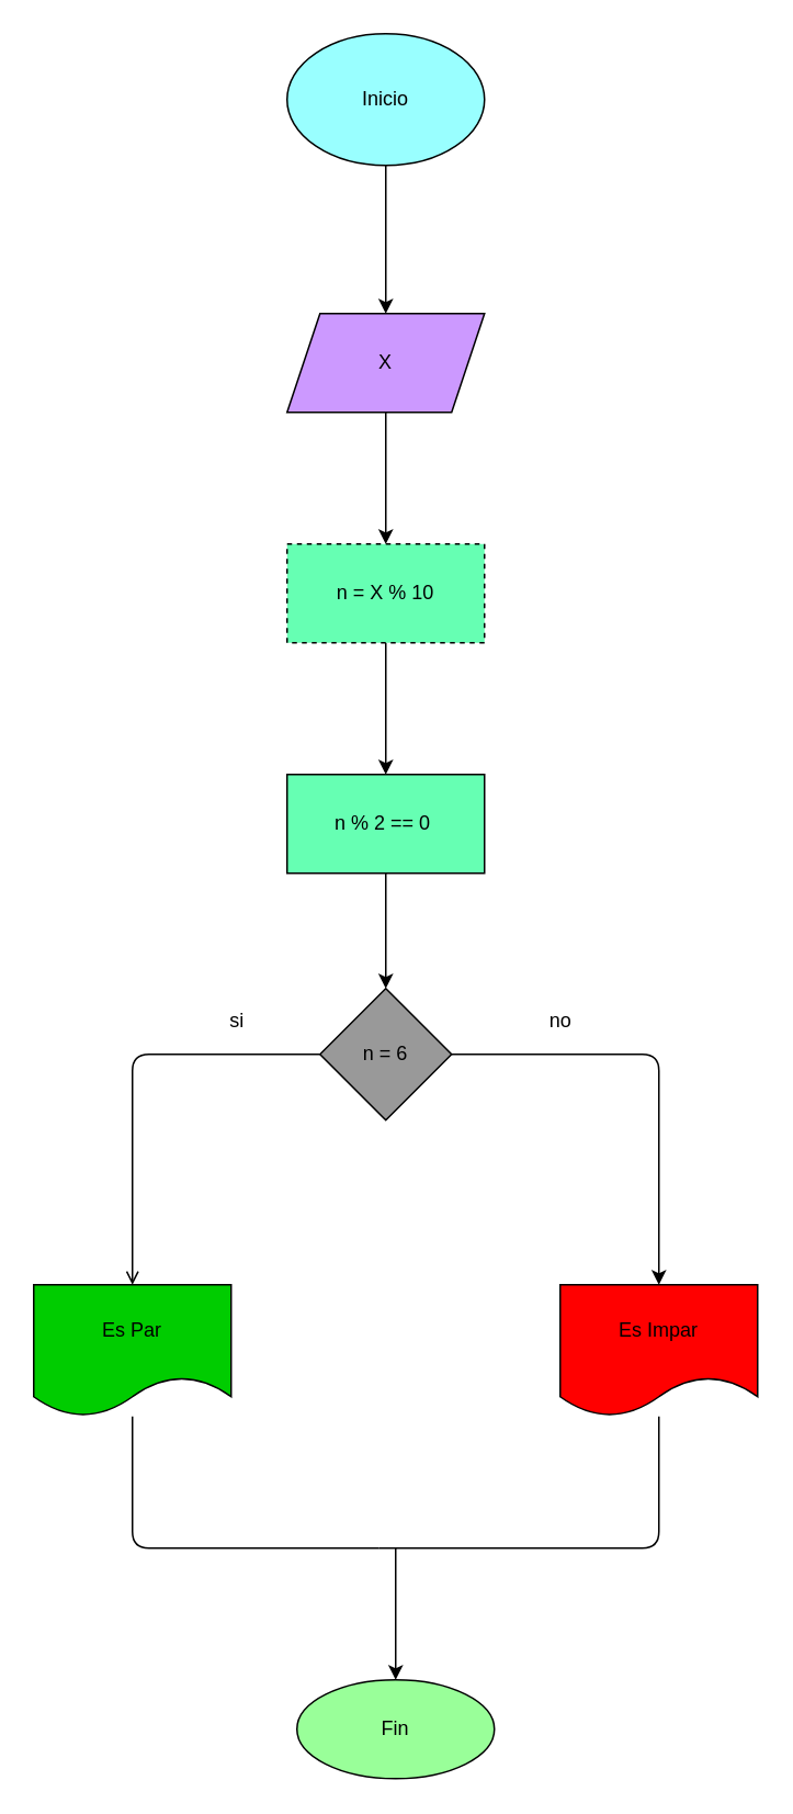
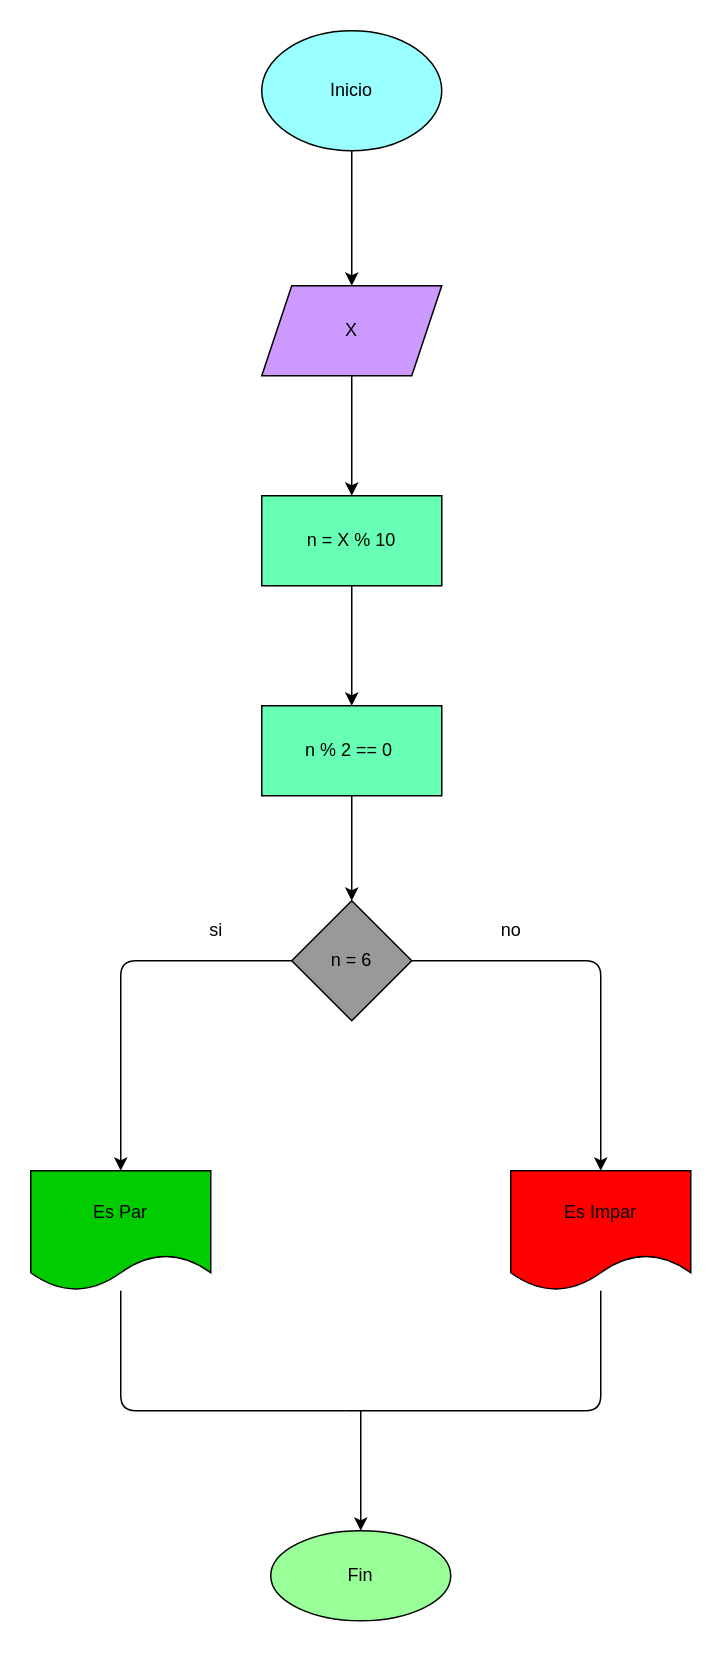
- <mxCell id="7" value="n = X % 10" style="whiteSpace=wrap;html=1;fillColor=#66FFB3;dashed=1;" vertex="1" parent="1"><mxGeometry x="174" y="330" width="120" height="60" as="geometry" /></mxCell>
+ <mxCell id="7" value="n = X % 10" style="whiteSpace=wrap;html=1;fillColor=#66FFB3;" vertex="1" parent="1"><mxGeometry x="174" y="330" width="120" height="60" as="geometry" /></mxCell>
- <mxCell id="10" value="" style="edgeStyle=none;html=1;endArrow=open;" edge="1" parent="1" source="12" target="13"><mxGeometry relative="1" as="geometry"><Array as="points"><mxPoint x="80" y="640" /></Array></mxGeometry></mxCell>
+ <mxCell id="10" value="" style="edgeStyle=none;html=1;" edge="1" parent="1" source="12" target="13"><mxGeometry relative="1" as="geometry"><Array as="points"><mxPoint x="80" y="640" /></Array></mxGeometry></mxCell>
